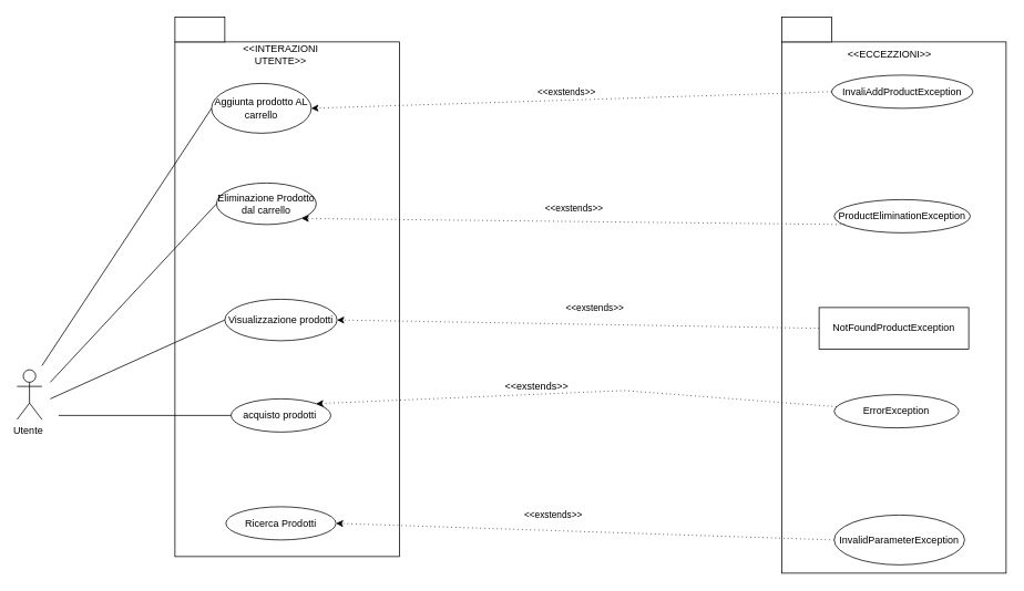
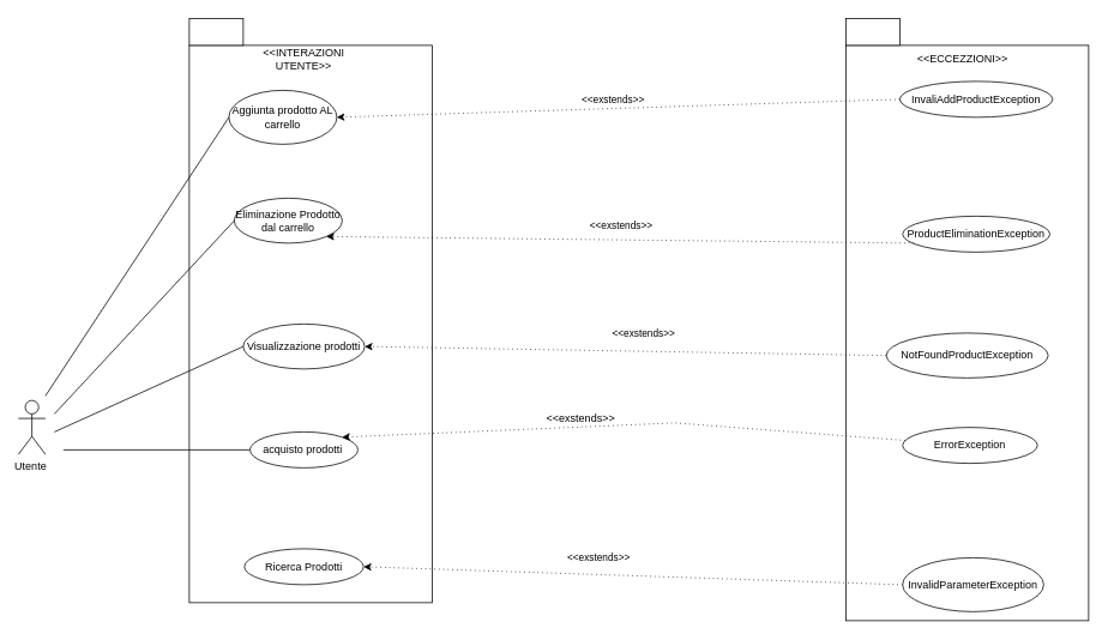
- <mxCell id="21" value="NotFoundProductException" style="whiteSpace=wrap;html=1;rounded=0;" parent="1" vertex="1"><mxGeometry x="985" y="370" width="180" height="50" as="geometry" /></mxCell>
+ <mxCell id="21" value="NotFoundProductException" style="ellipse;whiteSpace=wrap;html=1;" parent="1" vertex="1"><mxGeometry x="985" y="370" width="180" height="50" as="geometry" /></mxCell>
